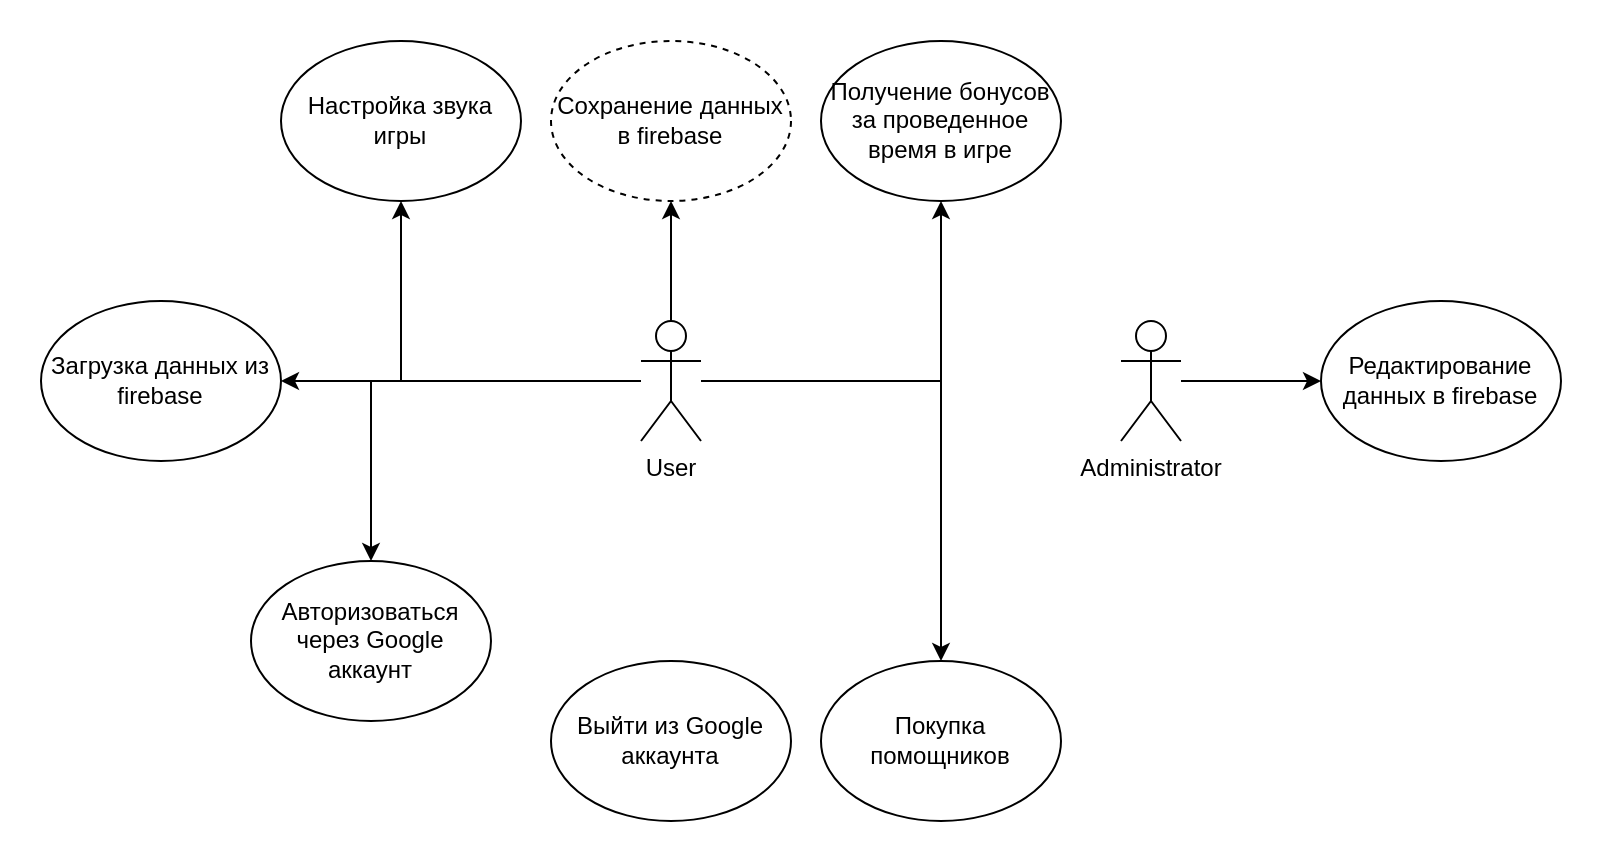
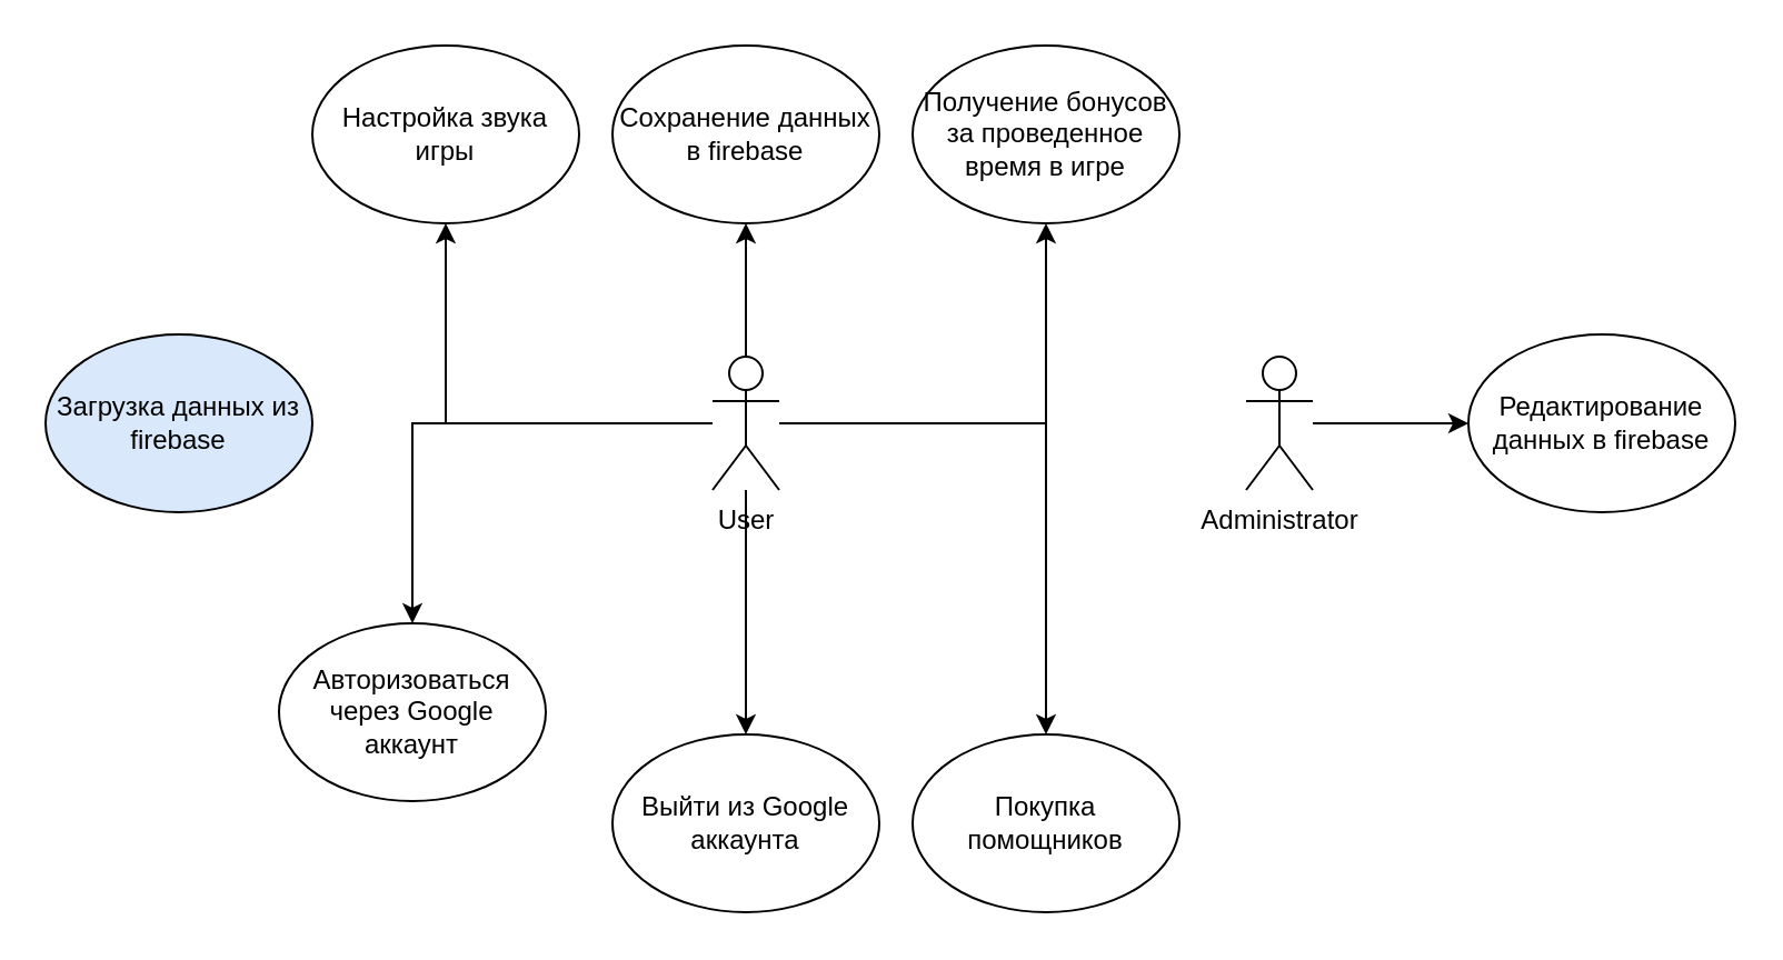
- <mxCell id="14" value="Сохранение данных в firebase" style="ellipse;whiteSpace=wrap;html=1;dashed=1;" vertex="1" parent="1"><mxGeometry x="275" y="20" width="120" height="80" as="geometry" /></mxCell>
+ <mxCell id="14" value="Сохранение данных в firebase" style="ellipse;whiteSpace=wrap;html=1;" vertex="1" parent="1"><mxGeometry x="275" y="20" width="120" height="80" as="geometry" /></mxCell>
- <mxCell id="15" value="Загрузка данных из firebase" style="ellipse;whiteSpace=wrap;html=1;" vertex="1" parent="1"><mxGeometry x="20" y="150" width="120" height="80" as="geometry" /></mxCell>
+ <mxCell id="15" value="Загрузка данных из firebase" style="ellipse;whiteSpace=wrap;html=1;fillColor=#dae8fc;" vertex="1" parent="1"><mxGeometry x="20" y="150" width="120" height="80" as="geometry" /></mxCell>
- <mxCell id="3" style="edgeStyle=orthogonalEdgeStyle;rounded=0;orthogonalLoop=1;jettySize=auto;html=1;" edge="1" parent="1" source="8" target="15"><mxGeometry relative="1" as="geometry" /></mxCell>
+ <mxCell id="3" style="edgeStyle=orthogonalEdgeStyle;rounded=0;orthogonalLoop=1;jettySize=auto;html=1;" edge="1" parent="1" source="8" target="10"><mxGeometry relative="1" as="geometry" /></mxCell>
